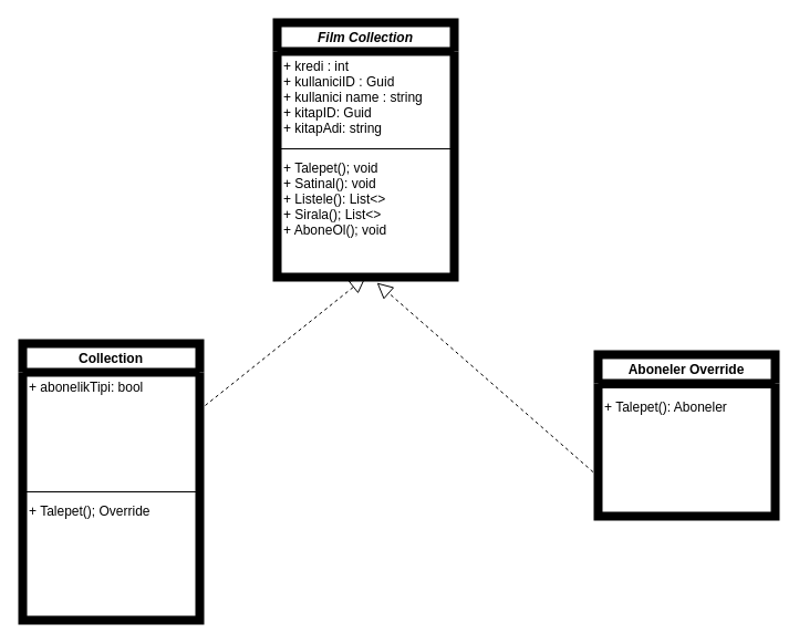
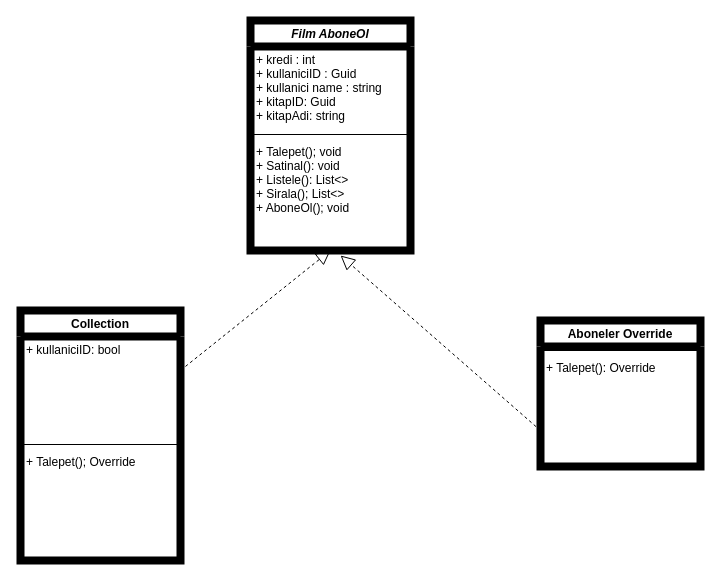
- <mxCell id="2" value="Film Collection" style="swimlane;fontStyle=3;align=center;verticalAlign=top;childLayout=stackLayout;horizontal=1;startSize=26;horizontalStack=0;resizeParent=1;resizeParentMax=0;resizeLast=0;collapsible=1;marginBottom=0;fontSize=12;strokeWidth=8;" vertex="1" parent="1"><mxGeometry x="250" y="20" width="160" height="230" as="geometry" /></mxCell>
+ <mxCell id="2" value="Film AboneOl" style="swimlane;fontStyle=3;align=center;verticalAlign=top;childLayout=stackLayout;horizontal=1;startSize=26;horizontalStack=0;resizeParent=1;resizeParentMax=0;resizeLast=0;collapsible=1;marginBottom=0;fontSize=12;strokeWidth=8;" vertex="1" parent="1"><mxGeometry x="250" y="20" width="160" height="230" as="geometry" /></mxCell>
- <mxCell id="7" value="+ abonelikTipi: bool&#10;&#10;" style="text;strokeColor=none;fillColor=none;align=left;verticalAlign=top;spacingLeft=4;spacingRight=4;overflow=hidden;rotatable=0;points=[[0,0.5],[1,0.5]];portConstraint=eastwest;fontSize=12;" vertex="1" parent="6"><mxGeometry y="26" width="160" height="104" as="geometry" /></mxCell>
+ <mxCell id="7" value="+ kullaniciID: bool&#10;&#10;" style="text;strokeColor=none;fillColor=none;align=left;verticalAlign=top;spacingLeft=4;spacingRight=4;overflow=hidden;rotatable=0;points=[[0,0.5],[1,0.5]];portConstraint=eastwest;fontSize=12;" vertex="1" parent="6"><mxGeometry y="26" width="160" height="104" as="geometry" /></mxCell>
- <mxCell id="12" value="+ Talepet(): Aboneler&#10;" style="text;strokeColor=none;fillColor=none;align=left;verticalAlign=top;spacingLeft=4;spacingRight=4;overflow=hidden;rotatable=0;points=[[0,0.5],[1,0.5]];portConstraint=eastwest;fontSize=12;" vertex="1" parent="10"><mxGeometry y="34" width="160" height="112" as="geometry" /></mxCell>
+ <mxCell id="12" value="+ Talepet(): Override&#10;" style="text;strokeColor=none;fillColor=none;align=left;verticalAlign=top;spacingLeft=4;spacingRight=4;overflow=hidden;rotatable=0;points=[[0,0.5],[1,0.5]];portConstraint=eastwest;fontSize=12;" vertex="1" parent="10"><mxGeometry y="34" width="160" height="112" as="geometry" /></mxCell>
